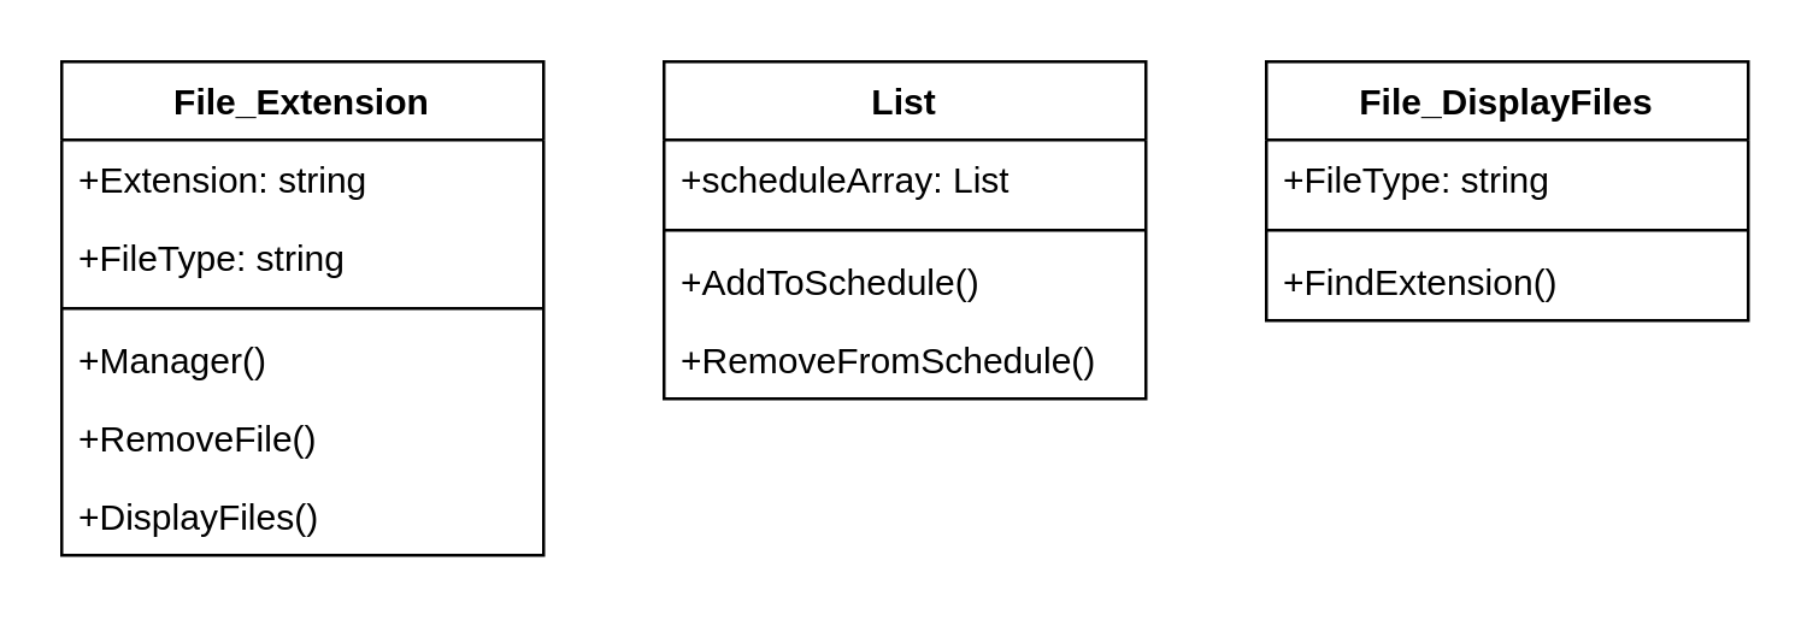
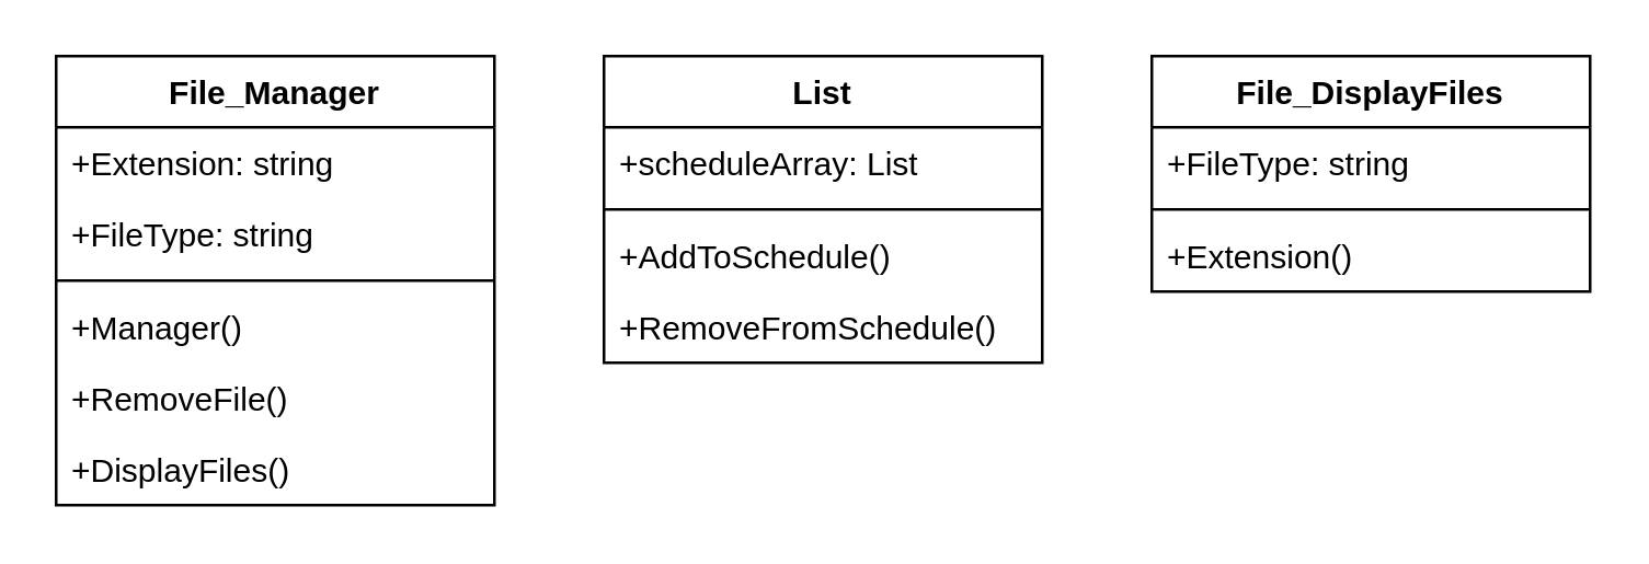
- <mxCell id="2" value="File_Extension" style="swimlane;fontStyle=1;align=center;verticalAlign=top;childLayout=stackLayout;horizontal=1;startSize=26;horizontalStack=0;resizeParent=1;resizeParentMax=0;resizeLast=0;collapsible=1;marginBottom=0;whiteSpace=wrap;html=1;" parent="1" vertex="1"><mxGeometry x="20" y="20" width="160" height="164" as="geometry" /></mxCell>
+ <mxCell id="2" value="File_Manager" style="swimlane;fontStyle=1;align=center;verticalAlign=top;childLayout=stackLayout;horizontal=1;startSize=26;horizontalStack=0;resizeParent=1;resizeParentMax=0;resizeLast=0;collapsible=1;marginBottom=0;whiteSpace=wrap;html=1;" parent="1" vertex="1"><mxGeometry x="20" y="20" width="160" height="164" as="geometry" /></mxCell>
- <mxCell id="17" value="+FindExtension()" style="text;strokeColor=none;fillColor=none;align=left;verticalAlign=top;spacingLeft=4;spacingRight=4;overflow=hidden;rotatable=0;points=[[0,0.5],[1,0.5]];portConstraint=eastwest;whiteSpace=wrap;html=1;" parent="14" vertex="1"><mxGeometry y="60" width="160" height="26" as="geometry" /></mxCell>
+ <mxCell id="17" value="+Extension()" style="text;strokeColor=none;fillColor=none;align=left;verticalAlign=top;spacingLeft=4;spacingRight=4;overflow=hidden;rotatable=0;points=[[0,0.5],[1,0.5]];portConstraint=eastwest;whiteSpace=wrap;html=1;" parent="14" vertex="1"><mxGeometry y="60" width="160" height="26" as="geometry" /></mxCell>
